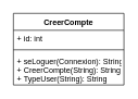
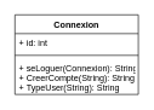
- <mxCell id="2" value="CreerCompte" style="swimlane;fontStyle=1;align=center;verticalAlign=top;childLayout=stackLayout;horizontal=1;startSize=26;horizontalStack=0;resizeParent=1;resizeParentMax=0;resizeLast=0;collapsible=1;marginBottom=0;" vertex="1" parent="1"><mxGeometry x="20" y="20" width="170" height="110" as="geometry" /></mxCell>
+ <mxCell id="2" value="Connexion" style="swimlane;fontStyle=1;align=center;verticalAlign=top;childLayout=stackLayout;horizontal=1;startSize=26;horizontalStack=0;resizeParent=1;resizeParentMax=0;resizeLast=0;collapsible=1;marginBottom=0;" vertex="1" parent="1"><mxGeometry x="20" y="20" width="170" height="110" as="geometry" /></mxCell>
